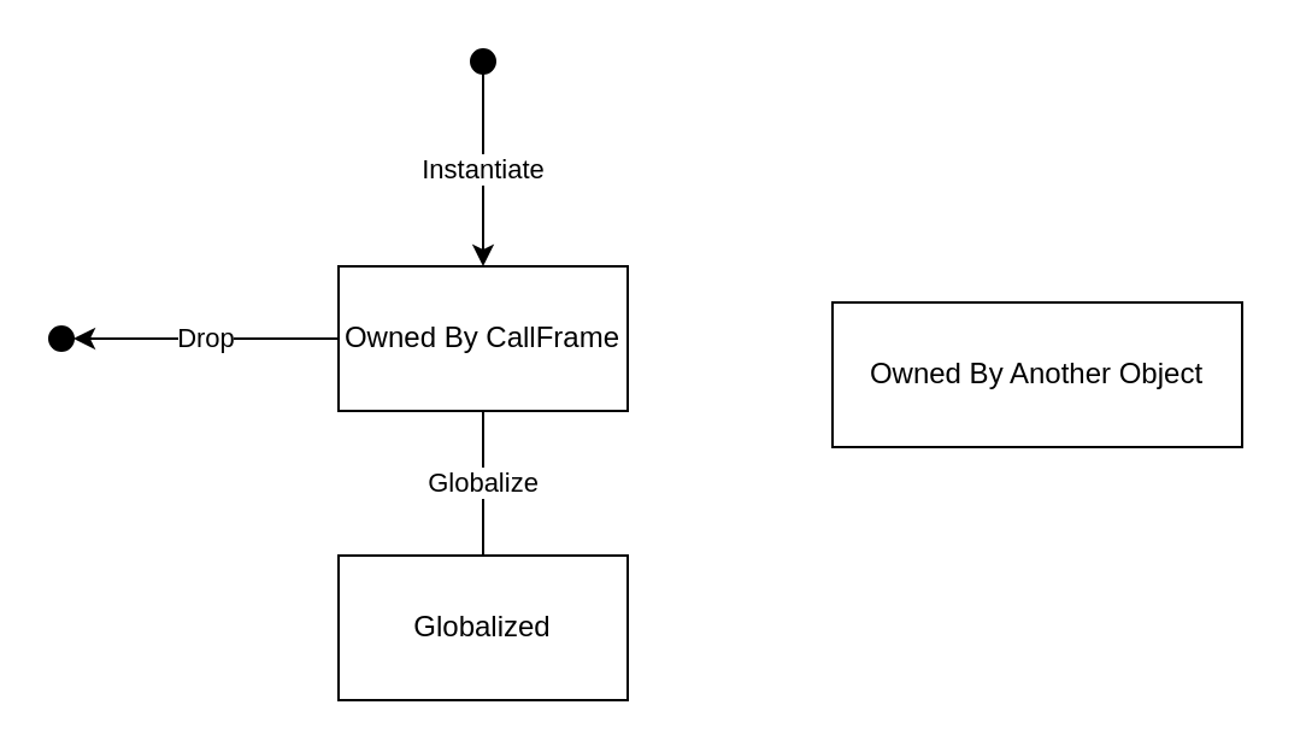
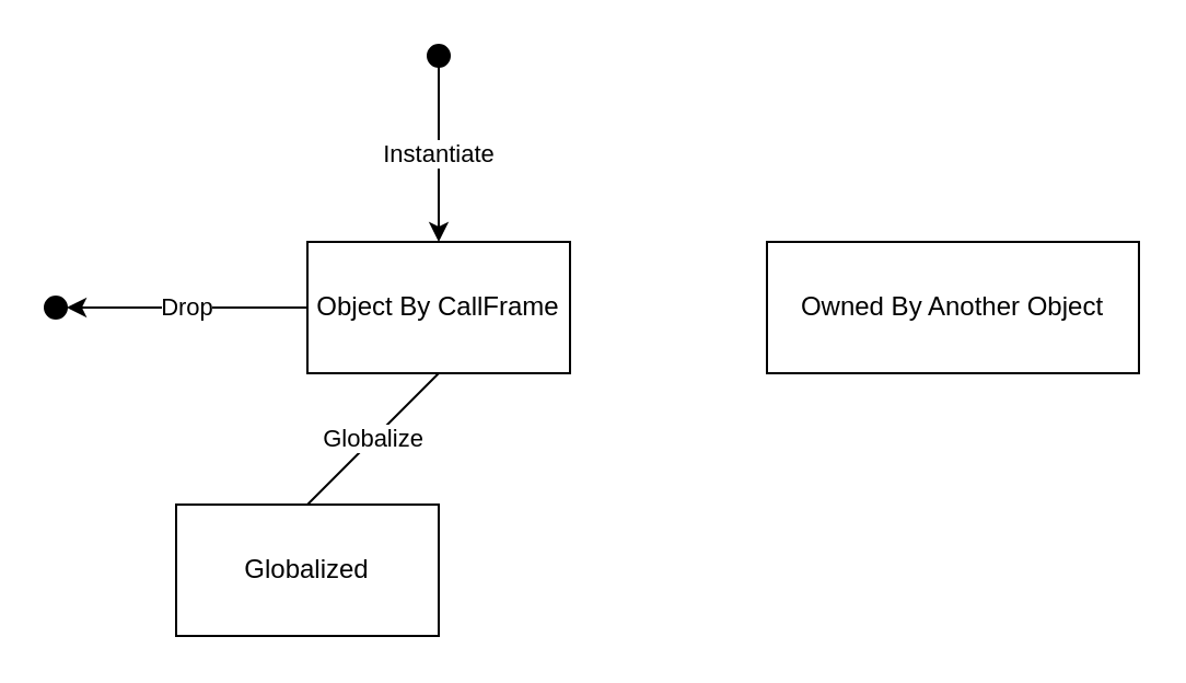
- <mxCell id="2" value="Owned By CallFrame" style="rounded=0;whiteSpace=wrap;html=1;" vertex="1" parent="1"><mxGeometry x="140" y="110" width="120" height="60" as="geometry" /></mxCell>
+ <mxCell id="2" value="Object By CallFrame" style="rounded=0;whiteSpace=wrap;html=1;" vertex="1" parent="1"><mxGeometry x="140" y="110" width="120" height="60" as="geometry" /></mxCell>
- <mxCell id="9" value="Owned By Another Object" style="rounded=0;whiteSpace=wrap;html=1;" vertex="1" parent="1"><mxGeometry x="345" y="125" width="170" height="60" as="geometry" /></mxCell>
+ <mxCell id="9" value="Owned By Another Object" style="rounded=0;whiteSpace=wrap;html=1;" vertex="1" parent="1"><mxGeometry x="350" y="110" width="170" height="60" as="geometry" /></mxCell>
- <mxCell id="7" value="Globalized" style="rounded=0;whiteSpace=wrap;html=1;" vertex="1" parent="1"><mxGeometry x="140" y="230" width="120" height="60" as="geometry" /></mxCell>
+ <mxCell id="7" value="Globalized" style="rounded=0;whiteSpace=wrap;html=1;" vertex="1" parent="1"><mxGeometry x="80" y="230" width="120" height="60" as="geometry" /></mxCell>
